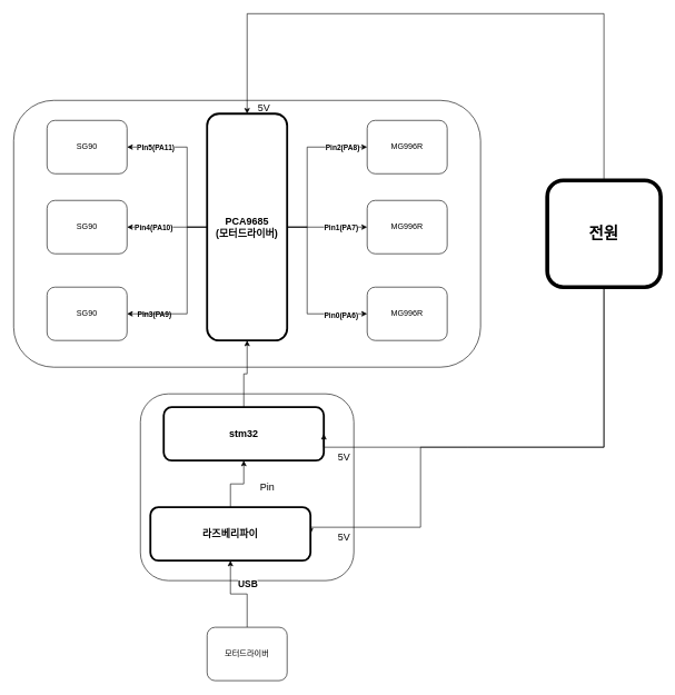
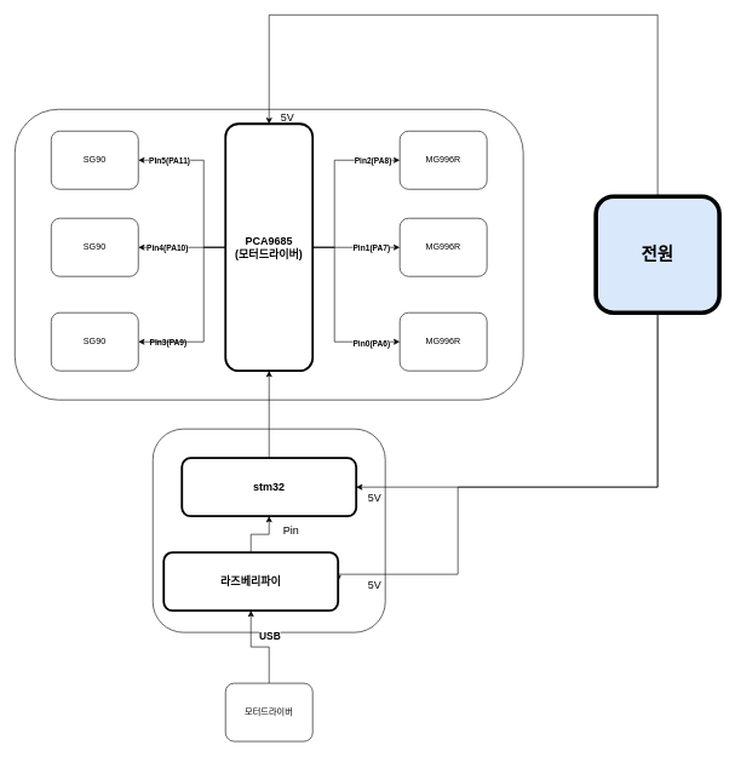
- <mxCell id="25" value="&lt;font size=&quot;1&quot; style=&quot;&quot;&gt;&lt;b style=&quot;font-size: 24px;&quot;&gt;전원&lt;/b&gt;&lt;/font&gt;" style="rounded=1;whiteSpace=wrap;html=1;labelBackgroundColor=none;strokeWidth=6;" vertex="1" parent="1"><mxGeometry x="820" y="270" width="170" height="160" as="geometry" /></mxCell>
+ <mxCell id="25" value="&lt;font size=&quot;1&quot; style=&quot;&quot;&gt;&lt;b style=&quot;font-size: 24px;&quot;&gt;전원&lt;/b&gt;&lt;/font&gt;" style="rounded=1;whiteSpace=wrap;html=1;labelBackgroundColor=none;strokeWidth=6;fillColor=#dae8fc;" vertex="1" parent="1"><mxGeometry x="820" y="270" width="170" height="160" as="geometry" /></mxCell>
- <mxCell id="8" value="&lt;font style=&quot;font-size: 15px;&quot;&gt;&lt;b&gt;stm32&lt;/b&gt;&lt;/font&gt;" style="rounded=1;whiteSpace=wrap;html=1;labelBackgroundColor=none;strokeWidth=3;" vertex="1" parent="1"><mxGeometry x="245" y="610" width="240" height="80" as="geometry" /></mxCell>
+ <mxCell id="8" value="&lt;font style=&quot;font-size: 15px;&quot;&gt;&lt;b&gt;stm32&lt;/b&gt;&lt;/font&gt;" style="rounded=1;whiteSpace=wrap;html=1;labelBackgroundColor=none;strokeWidth=3;" vertex="1" parent="1"><mxGeometry x="250" y="630" width="240" height="80" as="geometry" /></mxCell>
